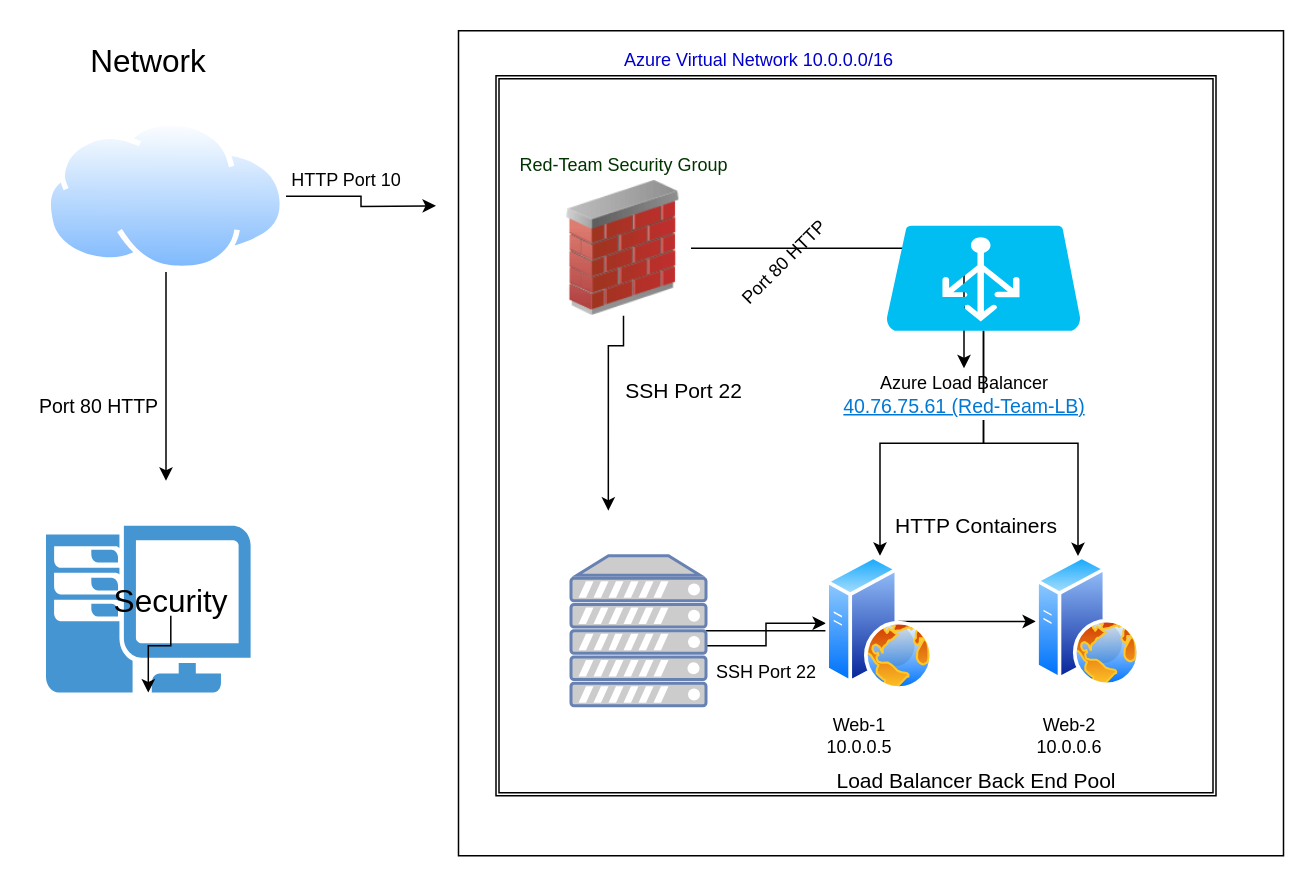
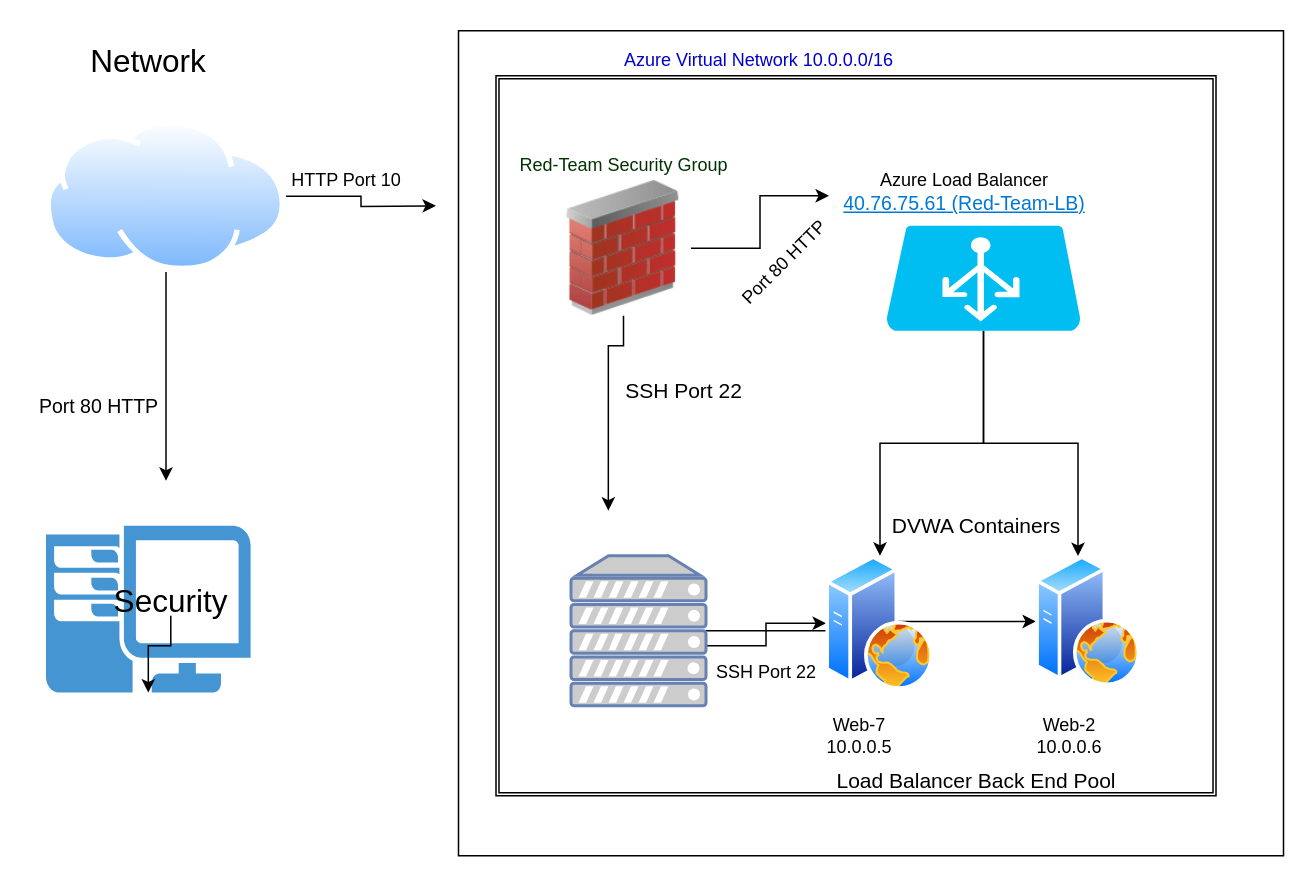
- <mxCell id="27" value="Azure Load Balancer&lt;br&gt;&lt;a class=&quot;msportalfx-text-primary fxc-essentials-value fxs-portal-text fxs-fxclick&quot; tabindex=&quot;0&quot; title=&quot;40.76.75.61 (Red-Team-LB)&quot; id=&quot;_essentials_63&quot; href=&quot;https://portal.azure.com/#blade/HubsExtension/ResourceMenuBlade/id/%2Fsubscriptions%2F97da4dfa-556d-4106-b111-5e24818ff235%2FresourceGroups%2FRed-Team%2Fproviders%2FMicrosoft.Network%2FloadBalancers%2FRed-Team-LB/menuid/frontendIpPool&quot; style=&quot;font-size: 13px ; color: rgb(0 , 120 , 212) ; cursor: pointer ; overflow: hidden ; height: 18px ; line-height: 18px ; display: inline-block ; text-overflow: ellipsis ; text-align: left ; max-width: 100% ; padding: 0px ; border: 0px ; font-family: &amp;#34;az_ea_font&amp;#34; , &amp;#34;segoe ui&amp;#34; , &amp;#34;az_font&amp;#34; , , , &amp;#34;blinkmacsystemfont&amp;#34; , &amp;#34;roboto&amp;#34; , &amp;#34;oxygen&amp;#34; , &amp;#34;ubuntu&amp;#34; , &amp;#34;cantarell&amp;#34; , &amp;#34;open sans&amp;#34; , &amp;#34;helvetica neue&amp;#34; , sans-serif ; background-color: rgb(255 , 255 , 255) ; outline: none&quot;&gt;40.76.75.61 (Red-Team-LB)&lt;/a&gt;&lt;div class=&quot;fxs-copyfield-wrapper&quot; style=&quot;font-size: 13px ; position: absolute ; top: 0px ; right: 0px ; width: 24px ; height: 18px ; color: rgb(50 , 49 , 48) ; font-family: &amp;#34;az_ea_font&amp;#34; , &amp;#34;segoe ui&amp;#34; , &amp;#34;az_font&amp;#34; , , , &amp;#34;blinkmacsystemfont&amp;#34; , &amp;#34;roboto&amp;#34; , &amp;#34;oxygen&amp;#34; , &amp;#34;ubuntu&amp;#34; , &amp;#34;cantarell&amp;#34; , &amp;#34;open sans&amp;#34; , &amp;#34;helvetica neue&amp;#34; , sans-serif ; background-color: rgb(255 , 255 , 255) ; outline: none&quot;&gt;&lt;div class=&quot;fxs-copyfield fxc-base msportalfx-form-formelement&quot; style=&quot;font-weight: inherit ; position: absolute ; width: 24px ; top: 0px ; right: 0px ; opacity: 0 ; outline: none&quot;&gt;&lt;div class=&quot;azc-formElementSubLabelContainer&quot; style=&quot;font-weight: inherit ; outline: none&quot;&gt;&lt;div class=&quot;azc-formElementContainer&quot; style=&quot;font-weight: inherit ; outline: none&quot;&gt;&lt;div class=&quot;fxc-copyablelabel fxc-copyablelabel-disabled&quot; style=&quot;font-weight: inherit ; overflow: hidden ; padding: 0px ; background-color: transparent ; margin: -3px 0px -3px -0.5px ; outline: none&quot;&gt;&lt;div class=&quot;fxc-copyablelabel-copybutton fxc-copyablelabel-alignbutton fxc-base azc-control azc-button fxt-button fxs-inner-solid-border azc-button-default fxs-portal-button-primary&quot; tabindex=&quot;0&quot; style=&quot;font-weight: inherit ; background: none transparent ; align-items: center ; justify-content: center ; border-width: 0px ; border-style: solid ; box-sizing: border-box ; overflow: hidden ; min-width: 0px ; padding: 2px 1px 0px ; height: 24px ; cursor: pointer ; text-align: center ; line-height: 1.385 ; color: rgb(255 , 255 , 255) ; outline-width: 1px ; border-radius: 2px ; text-overflow: ellipsis ; position: relative ; float: right ; display: table ; margin: 0px ; border-color: rgb(0 , 120 , 212) ; outline-style: none&quot;&gt;&lt;div class=&quot;fxc-copyablelabel-clicked fxc-copyablelabel-anchor&quot; style=&quot;font-weight: inherit ; position: absolute ; height: 0px ; width: 12px ; top: 4.825px ; left: 6px ; outline: none&quot;&gt;&lt;/div&gt;&lt;div class=&quot;fxc-copyablelabel-hover fxc-copyablelabel-anchor fxc-base fxc-dockedballoon azc-control azc-control-disabled azc-dockedballoon azc-dockedballoon-validation azc-bg-default&quot; style=&quot;font-weight: inherit ; display: inline-block ; vertical-align: top ; box-sizing: border-box ; border-color: rgba(127 , 127 , 127 , 0.7) ; position: absolute ; height: 0px ; width: 12px ; top: 4.825px ; left: 6px ; outline: none&quot;&gt;&lt;div class=&quot;azc-dockedballoon-anchor&quot; tabindex=&quot;0&quot; style=&quot;font-size: 12px ; font-weight: bold ; cursor: pointer ; line-height: 16px ; visibility: hidden ; outline: none&quot;&gt;&lt;span class=&quot;azc-nonFabric-svg&quot; style=&quot;font-weight: inherit ; outline: none&quot;&gt;&lt;/span&gt;&lt;/div&gt;&lt;/div&gt;&lt;div class=&quot;fxc-copyablelabel-copyimage&quot; style=&quot;font-weight: inherit ; vertical-align: middle ; padding: 3px ; width: 22px ; height: 22px ; box-sizing: border-box ; display: inline-block ; outline: none&quot;&gt;&lt;/div&gt;&lt;/div&gt;&lt;div class=&quot;fxs-hide-accessible-label&quot; id=&quot;fxc-copyablelabel-ae8eeda3-a690-4579-bc84-7ee5ba2f80c2&quot; style=&quot;font-weight: inherit ; overflow: hidden ; position: absolute ; top: -1000px ; left: -1000px ; width: 0px ; height: 0px ; outline: none&quot;&gt;&lt;/div&gt;&lt;/div&gt;&lt;/div&gt;&lt;/div&gt;&lt;/div&gt;&lt;/div&gt;" style="text;html=1;resizable=0;autosize=1;align=center;verticalAlign=middle;points=[];fillColor=none;strokeColor=none;rounded=0;" vertex="1" parent="1"><mxGeometry x="552" y="245" width="180" height="40" as="geometry" /></mxCell>
+ <mxCell id="27" value="Azure Load Balancer&lt;br&gt;&lt;a class=&quot;msportalfx-text-primary fxc-essentials-value fxs-portal-text fxs-fxclick&quot; tabindex=&quot;0&quot; title=&quot;40.76.75.61 (Red-Team-LB)&quot; id=&quot;_essentials_63&quot; href=&quot;https://portal.azure.com/#blade/HubsExtension/ResourceMenuBlade/id/%2Fsubscriptions%2F97da4dfa-556d-4106-b111-5e24818ff235%2FresourceGroups%2FRed-Team%2Fproviders%2FMicrosoft.Network%2FloadBalancers%2FRed-Team-LB/menuid/frontendIpPool&quot; style=&quot;font-size: 13px ; color: rgb(0 , 120 , 212) ; cursor: pointer ; overflow: hidden ; height: 18px ; line-height: 18px ; display: inline-block ; text-overflow: ellipsis ; text-align: left ; max-width: 100% ; padding: 0px ; border: 0px ; font-family: &amp;#34;az_ea_font&amp;#34; , &amp;#34;segoe ui&amp;#34; , &amp;#34;az_font&amp;#34; , , , &amp;#34;blinkmacsystemfont&amp;#34; , &amp;#34;roboto&amp;#34; , &amp;#34;oxygen&amp;#34; , &amp;#34;ubuntu&amp;#34; , &amp;#34;cantarell&amp;#34; , &amp;#34;open sans&amp;#34; , &amp;#34;helvetica neue&amp;#34; , sans-serif ; background-color: rgb(255 , 255 , 255) ; outline: none&quot;&gt;40.76.75.61 (Red-Team-LB)&lt;/a&gt;&lt;div class=&quot;fxs-copyfield-wrapper&quot; style=&quot;font-size: 13px ; position: absolute ; top: 0px ; right: 0px ; width: 24px ; height: 18px ; color: rgb(50 , 49 , 48) ; font-family: &amp;#34;az_ea_font&amp;#34; , &amp;#34;segoe ui&amp;#34; , &amp;#34;az_font&amp;#34; , , , &amp;#34;blinkmacsystemfont&amp;#34; , &amp;#34;roboto&amp;#34; , &amp;#34;oxygen&amp;#34; , &amp;#34;ubuntu&amp;#34; , &amp;#34;cantarell&amp;#34; , &amp;#34;open sans&amp;#34; , &amp;#34;helvetica neue&amp;#34; , sans-serif ; background-color: rgb(255 , 255 , 255) ; outline: none&quot;&gt;&lt;div class=&quot;fxs-copyfield fxc-base msportalfx-form-formelement&quot; style=&quot;font-weight: inherit ; position: absolute ; width: 24px ; top: 0px ; right: 0px ; opacity: 0 ; outline: none&quot;&gt;&lt;div class=&quot;azc-formElementSubLabelContainer&quot; style=&quot;font-weight: inherit ; outline: none&quot;&gt;&lt;div class=&quot;azc-formElementContainer&quot; style=&quot;font-weight: inherit ; outline: none&quot;&gt;&lt;div class=&quot;fxc-copyablelabel fxc-copyablelabel-disabled&quot; style=&quot;font-weight: inherit ; overflow: hidden ; padding: 0px ; background-color: transparent ; margin: -3px 0px -3px -0.5px ; outline: none&quot;&gt;&lt;div class=&quot;fxc-copyablelabel-copybutton fxc-copyablelabel-alignbutton fxc-base azc-control azc-button fxt-button fxs-inner-solid-border azc-button-default fxs-portal-button-primary&quot; tabindex=&quot;0&quot; style=&quot;font-weight: inherit ; background: none transparent ; align-items: center ; justify-content: center ; border-width: 0px ; border-style: solid ; box-sizing: border-box ; overflow: hidden ; min-width: 0px ; padding: 2px 1px 0px ; height: 24px ; cursor: pointer ; text-align: center ; line-height: 1.385 ; color: rgb(255 , 255 , 255) ; outline-width: 1px ; border-radius: 2px ; text-overflow: ellipsis ; position: relative ; float: right ; display: table ; margin: 0px ; border-color: rgb(0 , 120 , 212) ; outline-style: none&quot;&gt;&lt;div class=&quot;fxc-copyablelabel-clicked fxc-copyablelabel-anchor&quot; style=&quot;font-weight: inherit ; position: absolute ; height: 0px ; width: 12px ; top: 4.825px ; left: 6px ; outline: none&quot;&gt;&lt;/div&gt;&lt;div class=&quot;fxc-copyablelabel-hover fxc-copyablelabel-anchor fxc-base fxc-dockedballoon azc-control azc-control-disabled azc-dockedballoon azc-dockedballoon-validation azc-bg-default&quot; style=&quot;font-weight: inherit ; display: inline-block ; vertical-align: top ; box-sizing: border-box ; border-color: rgba(127 , 127 , 127 , 0.7) ; position: absolute ; height: 0px ; width: 12px ; top: 4.825px ; left: 6px ; outline: none&quot;&gt;&lt;div class=&quot;azc-dockedballoon-anchor&quot; tabindex=&quot;0&quot; style=&quot;font-size: 12px ; font-weight: bold ; cursor: pointer ; line-height: 16px ; visibility: hidden ; outline: none&quot;&gt;&lt;span class=&quot;azc-nonFabric-svg&quot; style=&quot;font-weight: inherit ; outline: none&quot;&gt;&lt;/span&gt;&lt;/div&gt;&lt;/div&gt;&lt;div class=&quot;fxc-copyablelabel-copyimage&quot; style=&quot;font-weight: inherit ; vertical-align: middle ; padding: 3px ; width: 22px ; height: 22px ; box-sizing: border-box ; display: inline-block ; outline: none&quot;&gt;&lt;/div&gt;&lt;/div&gt;&lt;div class=&quot;fxs-hide-accessible-label&quot; id=&quot;fxc-copyablelabel-ae8eeda3-a690-4579-bc84-7ee5ba2f80c2&quot; style=&quot;font-weight: inherit ; overflow: hidden ; position: absolute ; top: -1000px ; left: -1000px ; width: 0px ; height: 0px ; outline: none&quot;&gt;&lt;/div&gt;&lt;/div&gt;&lt;/div&gt;&lt;/div&gt;&lt;/div&gt;&lt;/div&gt;" style="text;html=1;resizable=0;autosize=1;align=center;verticalAlign=middle;points=[];fillColor=none;strokeColor=none;rounded=0;" vertex="1" parent="1"><mxGeometry x="552" y="110" width="180" height="40" as="geometry" /></mxCell>
- <mxCell id="32" value="HTTP Containers" style="text;html=1;resizable=0;autosize=1;align=center;verticalAlign=middle;points=[];fillColor=none;strokeColor=none;rounded=0;fontSize=14;" vertex="1" parent="1"><mxGeometry x="585" y="340" width="130" height="20" as="geometry" /></mxCell>
+ <mxCell id="32" value="DVWA Containers" style="text;html=1;resizable=0;autosize=1;align=center;verticalAlign=middle;points=[];fillColor=none;strokeColor=none;rounded=0;fontSize=14;" vertex="1" parent="1"><mxGeometry x="585" y="340" width="130" height="20" as="geometry" /></mxCell>
- <mxCell id="28" value="Web-1&lt;br&gt;10.0.0.5" style="text;html=1;resizable=0;autosize=1;align=center;verticalAlign=middle;points=[];fillColor=none;strokeColor=none;rounded=0;" vertex="1" parent="1"><mxGeometry x="542" y="475" width="60" height="30" as="geometry" /></mxCell>
+ <mxCell id="28" value="Web-7&lt;br&gt;10.0.0.5" style="text;html=1;resizable=0;autosize=1;align=center;verticalAlign=middle;points=[];fillColor=none;strokeColor=none;rounded=0;" vertex="1" parent="1"><mxGeometry x="542" y="475" width="60" height="30" as="geometry" /></mxCell>
